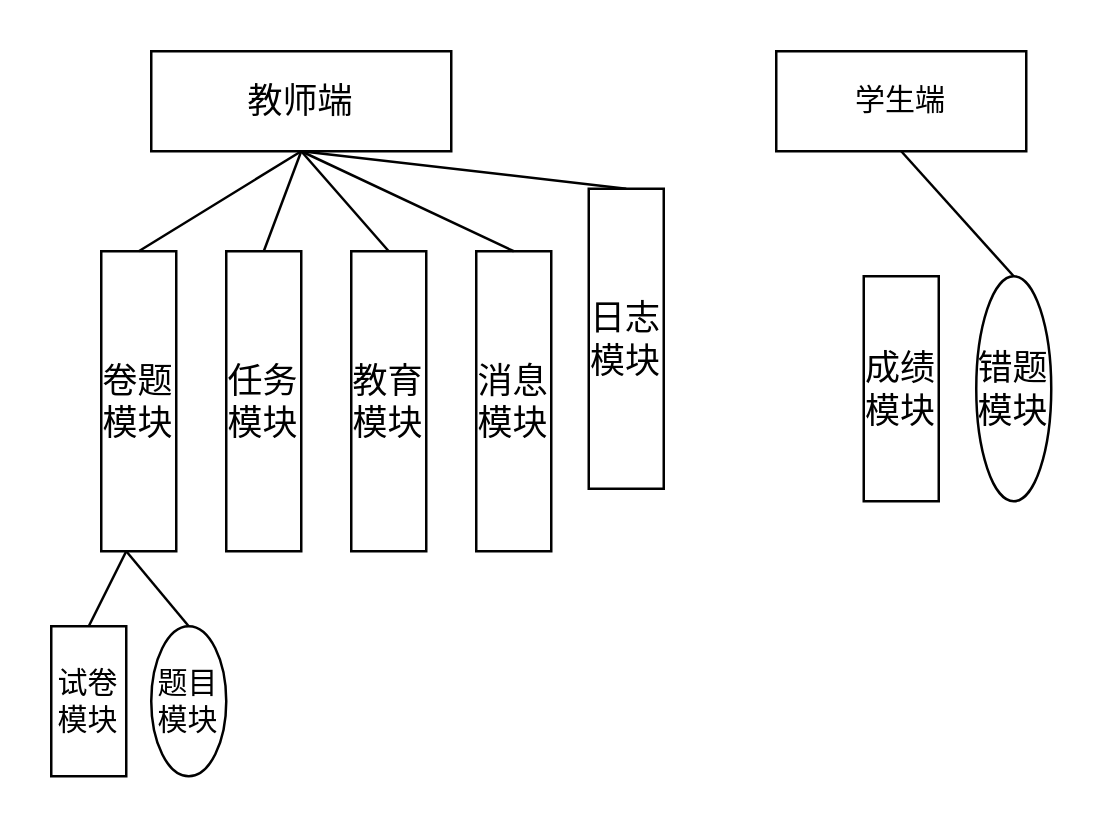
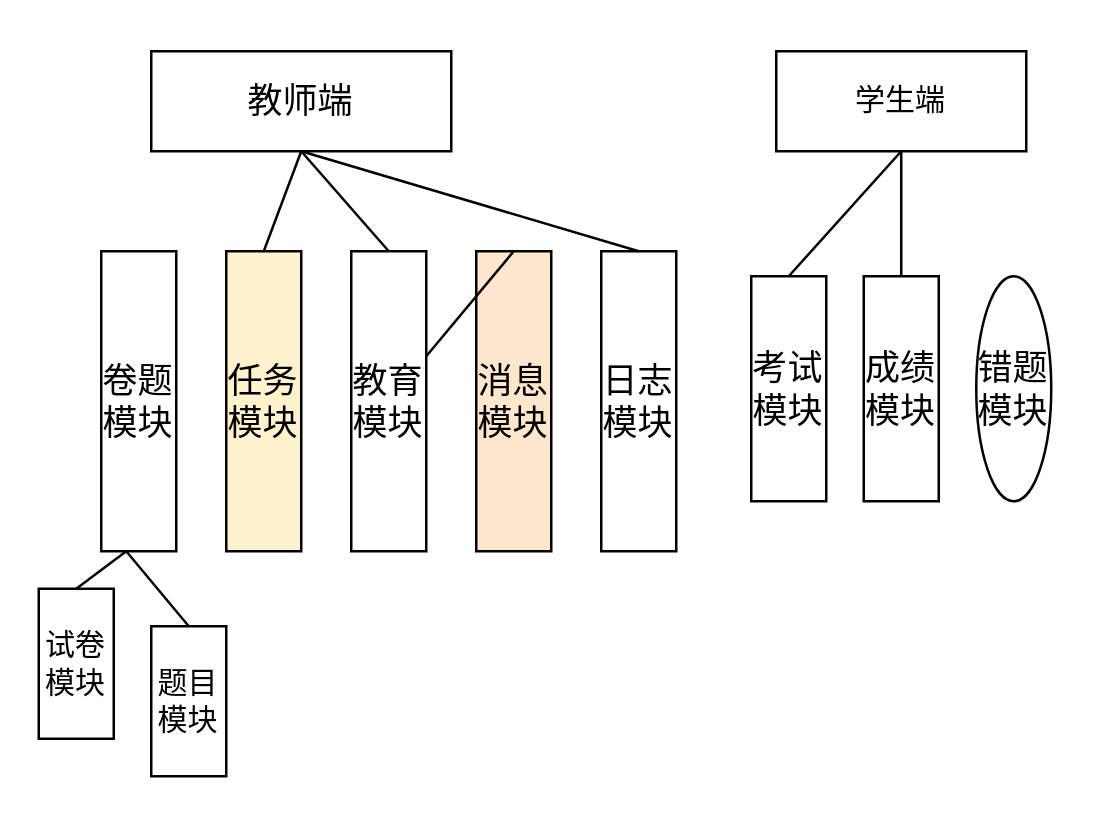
- <mxCell id="10" value="" style="endArrow=none;html=1;entryX=0.5;entryY=1;entryDx=0;entryDy=0;exitX=0.5;exitY=0;exitDx=0;exitDy=0;" edge="1" parent="1" source="3" target="2"><mxGeometry width="50" height="50" relative="1" as="geometry"><mxPoint x="140" y="200" as="sourcePoint" /><mxPoint x="190" y="150" as="targetPoint" /></mxGeometry></mxCell>
- <mxCell id="12" value="" style="endArrow=none;html=1;entryX=0.5;entryY=1;entryDx=0;entryDy=0;exitX=0.5;exitY=0;exitDx=0;exitDy=0;" edge="1" parent="1" source="6" target="2"><mxGeometry width="50" height="50" relative="1" as="geometry"><mxPoint x="140" y="200" as="sourcePoint" /><mxPoint x="190" y="150" as="targetPoint" /></mxGeometry></mxCell>
+ <mxCell id="12" value="" style="endArrow=none;html=1;exitX=0.5;exitY=0;exitDx=0;exitDy=0;" edge="1" parent="1" source="6" target="5"><mxGeometry width="50" height="50" relative="1" as="geometry"><mxPoint x="140" y="200" as="sourcePoint" /><mxPoint x="190" y="150" as="targetPoint" /></mxGeometry></mxCell>
- <mxCell id="21" value="" style="endArrow=none;html=1;entryX=0.5;entryY=1;entryDx=0;entryDy=0;exitX=0.5;exitY=0;exitDx=0;exitDy=0;" edge="1" parent="1" source="20" target="17"><mxGeometry width="50" height="50" relative="1" as="geometry"><mxPoint x="200" y="220" as="sourcePoint" /><mxPoint x="250" y="170" as="targetPoint" /></mxGeometry></mxCell>
+ <mxCell id="23" value="" style="endArrow=none;html=1;entryX=0.5;entryY=1;entryDx=0;entryDy=0;exitX=0.5;exitY=0;exitDx=0;exitDy=0;" edge="1" parent="1" source="19" target="17"><mxGeometry width="50" height="50" relative="1" as="geometry"><mxPoint x="200" y="220" as="sourcePoint" /><mxPoint x="250" y="170" as="targetPoint" /></mxGeometry></mxCell>
+ <mxCell id="22" value="" style="endArrow=none;html=1;entryX=0.5;entryY=1;entryDx=0;entryDy=0;exitX=0.5;exitY=0;exitDx=0;exitDy=0;" edge="1" parent="1" source="18" target="17"><mxGeometry width="50" height="50" relative="1" as="geometry"><mxPoint x="360" y="100" as="sourcePoint" /><mxPoint x="250" y="170" as="targetPoint" /></mxGeometry></mxCell>
- <mxCell id="7" value="&lt;font style=&quot;font-size: 14px&quot;&gt;日志模块&lt;/font&gt;" style="rounded=0;whiteSpace=wrap;html=1;" vertex="1" parent="1"><mxGeometry x="235" y="75" width="30" height="120" as="geometry" /></mxCell>
+ <mxCell id="7" value="&lt;font style=&quot;font-size: 14px&quot;&gt;日志模块&lt;/font&gt;" style="rounded=0;whiteSpace=wrap;html=1;" vertex="1" parent="1"><mxGeometry x="240" y="100" width="30" height="120" as="geometry" /></mxCell>
+ <mxCell id="19" value="&lt;font style=&quot;font-size: 14px&quot;&gt;考试模块&lt;/font&gt;" style="rounded=0;whiteSpace=wrap;html=1;" vertex="1" parent="1"><mxGeometry x="300" y="110" width="30" height="90" as="geometry" /></mxCell>
- <mxCell id="4" value="&lt;font style=&quot;font-size: 14px&quot;&gt;任务模块&lt;/font&gt;" style="rounded=0;whiteSpace=wrap;html=1;" vertex="1" parent="1"><mxGeometry x="90" y="100" width="30" height="120" as="geometry" /></mxCell>
+ <mxCell id="4" value="&lt;font style=&quot;font-size: 14px&quot;&gt;任务模块&lt;/font&gt;" style="rounded=0;whiteSpace=wrap;html=1;fillColor=#fff2cc;" vertex="1" parent="1"><mxGeometry x="90" y="100" width="30" height="120" as="geometry" /></mxCell>
- <mxCell id="6" value="&lt;font style=&quot;font-size: 14px&quot;&gt;消息模块&lt;/font&gt;" style="rounded=0;whiteSpace=wrap;html=1;" vertex="1" parent="1"><mxGeometry x="190" y="100" width="30" height="120" as="geometry" /></mxCell>
+ <mxCell id="6" value="&lt;font style=&quot;font-size: 14px&quot;&gt;消息模块&lt;/font&gt;" style="rounded=0;whiteSpace=wrap;html=1;fillColor=#ffe6cc;" vertex="1" parent="1"><mxGeometry x="190" y="100" width="30" height="120" as="geometry" /></mxCell>
- <mxCell id="14" value="试卷模块" style="rounded=0;whiteSpace=wrap;html=1;" vertex="1" parent="1"><mxGeometry x="20" y="250" width="30" height="60" as="geometry" /></mxCell>
+ <mxCell id="14" value="试卷模块" style="rounded=0;whiteSpace=wrap;html=1;" vertex="1" parent="1"><mxGeometry x="15" y="235" width="30" height="60" as="geometry" /></mxCell>
- <mxCell id="13" value="题目模块" style="ellipse;whiteSpace=wrap;html=1;" vertex="1" parent="1"><mxGeometry x="60" y="250" width="30" height="60" as="geometry" /></mxCell>
+ <mxCell id="13" value="题目模块" style="rounded=0;whiteSpace=wrap;html=1;" vertex="1" parent="1"><mxGeometry x="60" y="250" width="30" height="60" as="geometry" /></mxCell>
